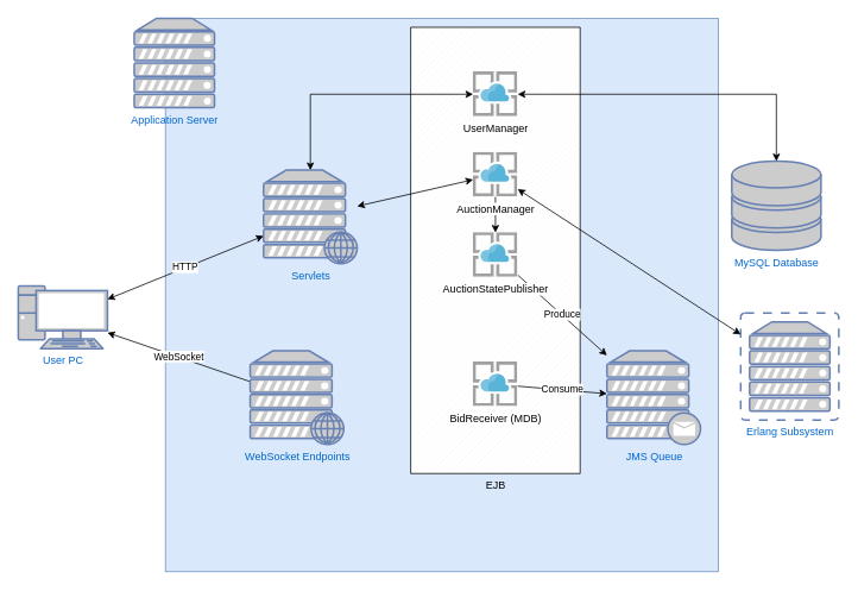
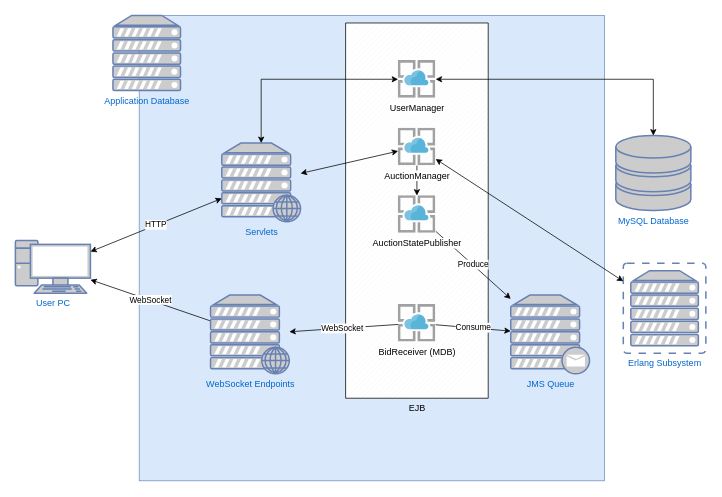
- <mxCell id="4" value="Application Server" style="fontColor=#0066CC;verticalAlign=top;verticalLabelPosition=bottom;labelPosition=center;align=center;html=1;outlineConnect=0;fillColor=#CCCCCC;strokeColor=#6881B3;gradientColor=none;gradientDirection=north;strokeWidth=2;shape=mxgraph.networks.server;" vertex="1" parent="1"><mxGeometry x="150" y="20" width="90" height="100" as="geometry" /></mxCell>
+ <mxCell id="4" value="Application Database" style="fontColor=#0066CC;verticalAlign=top;verticalLabelPosition=bottom;labelPosition=center;align=center;html=1;outlineConnect=0;fillColor=#CCCCCC;strokeColor=#6881B3;gradientColor=none;gradientDirection=north;strokeWidth=2;shape=mxgraph.networks.server;" vertex="1" parent="1"><mxGeometry x="150" y="20" width="90" height="100" as="geometry" /></mxCell>
+ <mxCell id="10" value="WebSocket&amp;nbsp;" style="edgeStyle=none;rounded=0;orthogonalLoop=1;jettySize=auto;html=1;" edge="1" parent="1" source="23" target="24"><mxGeometry relative="1" as="geometry" /></mxCell>
